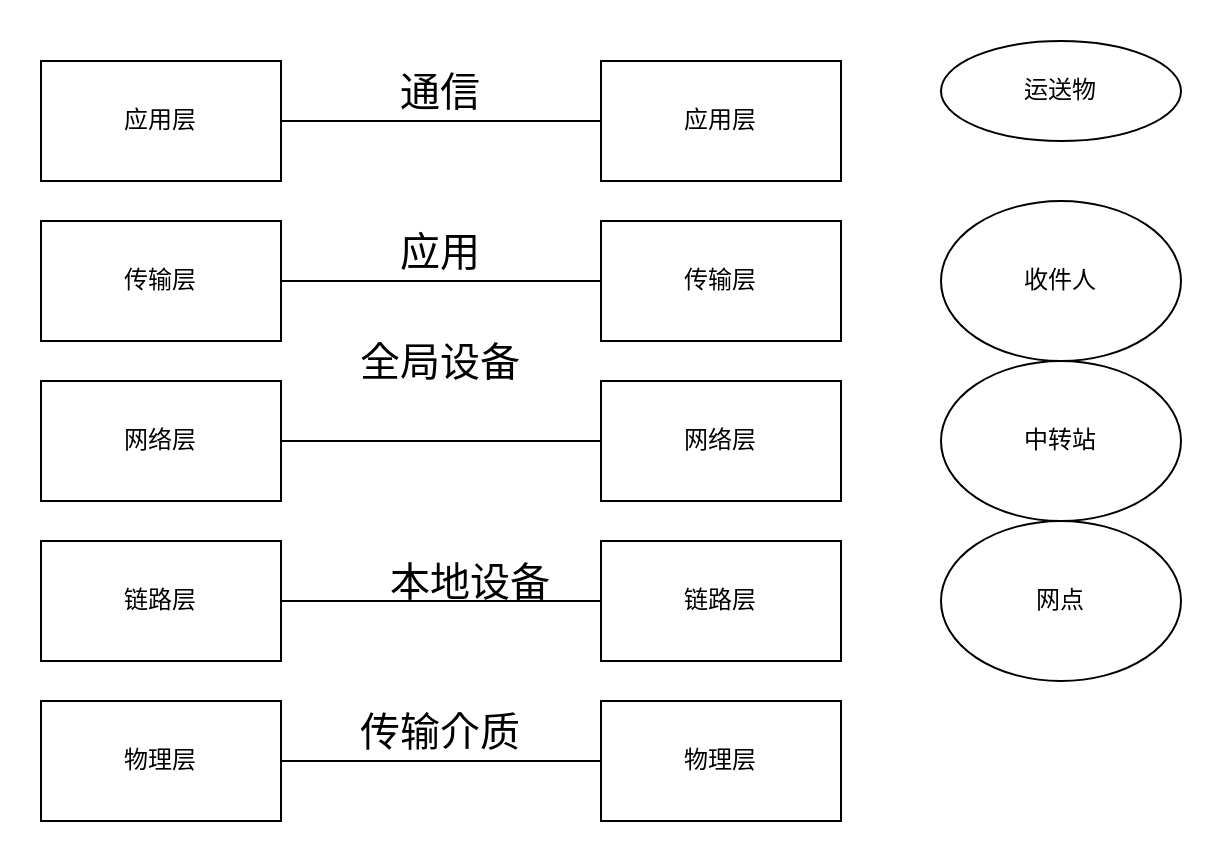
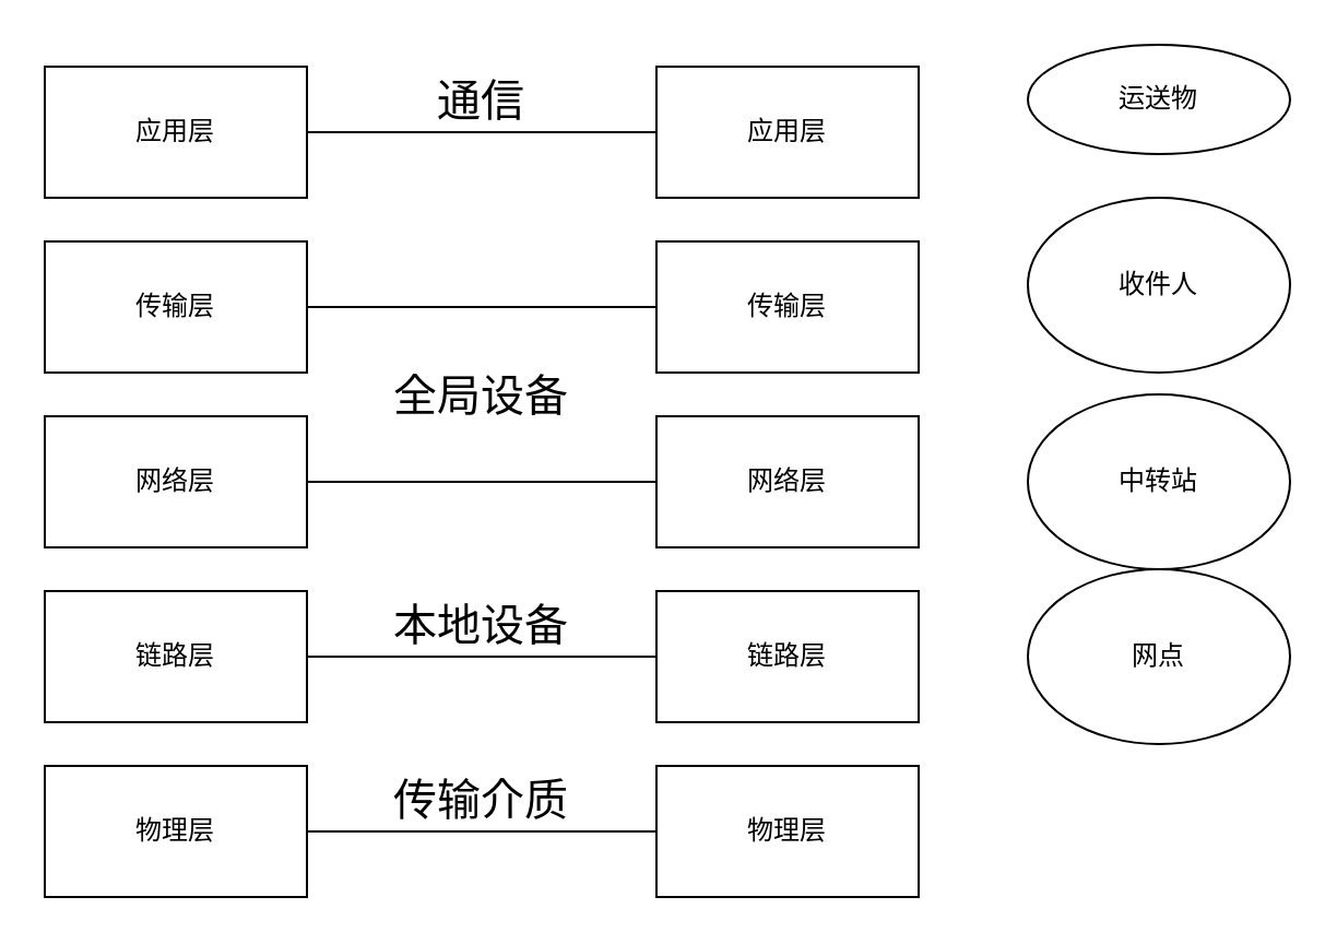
- <mxCell id="18" value="应用" style="text;html=1;strokeColor=none;fillColor=none;align=center;verticalAlign=middle;whiteSpace=wrap;rounded=0;fontSize=20;" vertex="1" parent="1"><mxGeometry x="190" y="110" width="60" height="30" as="geometry" /></mxCell>
- <mxCell id="23" value="收件人" style="ellipse;whiteSpace=wrap;html=1;" vertex="1" parent="1"><mxGeometry x="470" y="100" width="120" height="80" as="geometry" /></mxCell>
+ <mxCell id="23" value="收件人" style="ellipse;whiteSpace=wrap;html=1;" vertex="1" parent="1"><mxGeometry x="470" y="90" width="120" height="80" as="geometry" /></mxCell>
- <mxCell id="20" value="本地设备" style="text;html=1;strokeColor=none;fillColor=none;align=center;verticalAlign=middle;whiteSpace=wrap;rounded=0;fontSize=20;" vertex="1" parent="1"><mxGeometry x="190" y="275" width="90" height="30" as="geometry" /></mxCell>
+ <mxCell id="20" value="本地设备" style="text;html=1;strokeColor=none;fillColor=none;align=center;verticalAlign=middle;whiteSpace=wrap;rounded=0;fontSize=20;" vertex="1" parent="1"><mxGeometry x="175" y="270" width="90" height="30" as="geometry" /></mxCell>
